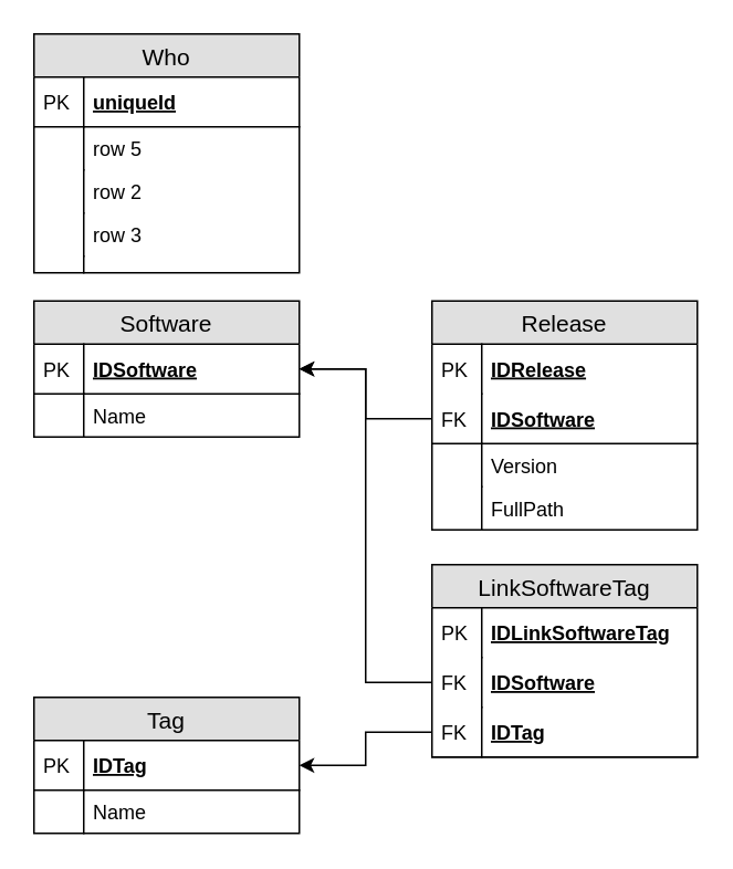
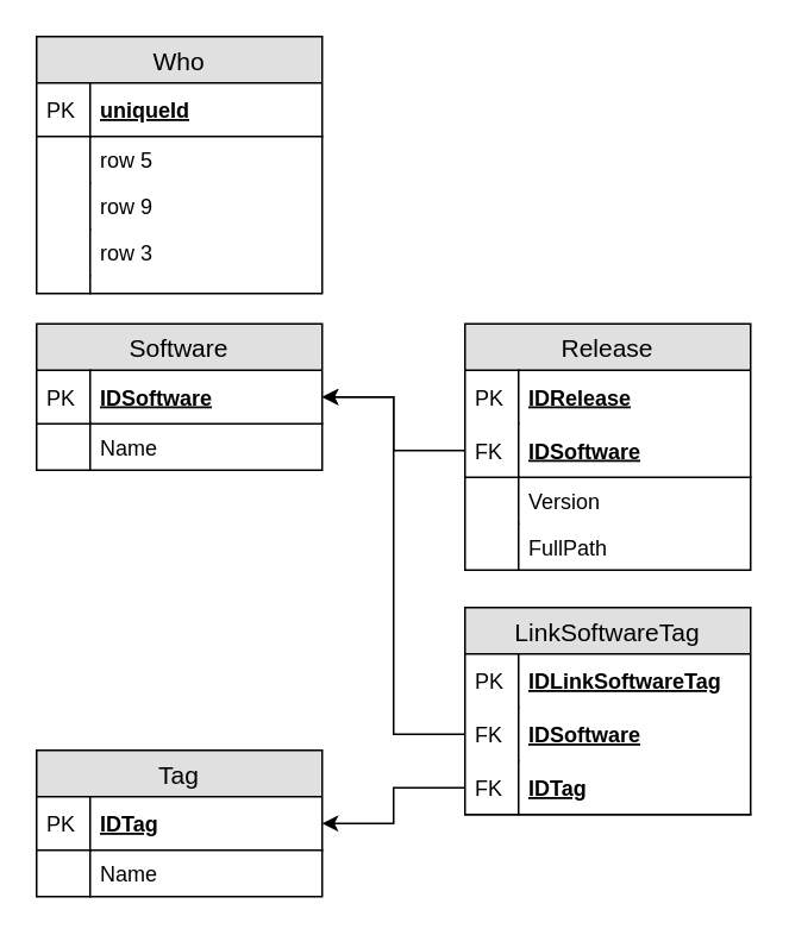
- <mxCell id="36" value="row 2" style="shape=partialRectangle;top=0;left=0;right=0;bottom=0;align=left;verticalAlign=top;fillColor=none;spacingLeft=34;spacingRight=4;overflow=hidden;rotatable=0;points=[[0,0.5],[1,0.5]];portConstraint=eastwest;dropTarget=0;fontSize=12;" vertex="1" parent="31"><mxGeometry y="82" width="160" height="26" as="geometry" /></mxCell>
+ <mxCell id="36" value="row 9" style="shape=partialRectangle;top=0;left=0;right=0;bottom=0;align=left;verticalAlign=top;fillColor=none;spacingLeft=34;spacingRight=4;overflow=hidden;rotatable=0;points=[[0,0.5],[1,0.5]];portConstraint=eastwest;dropTarget=0;fontSize=12;" vertex="1" parent="31"><mxGeometry y="82" width="160" height="26" as="geometry" /></mxCell>
